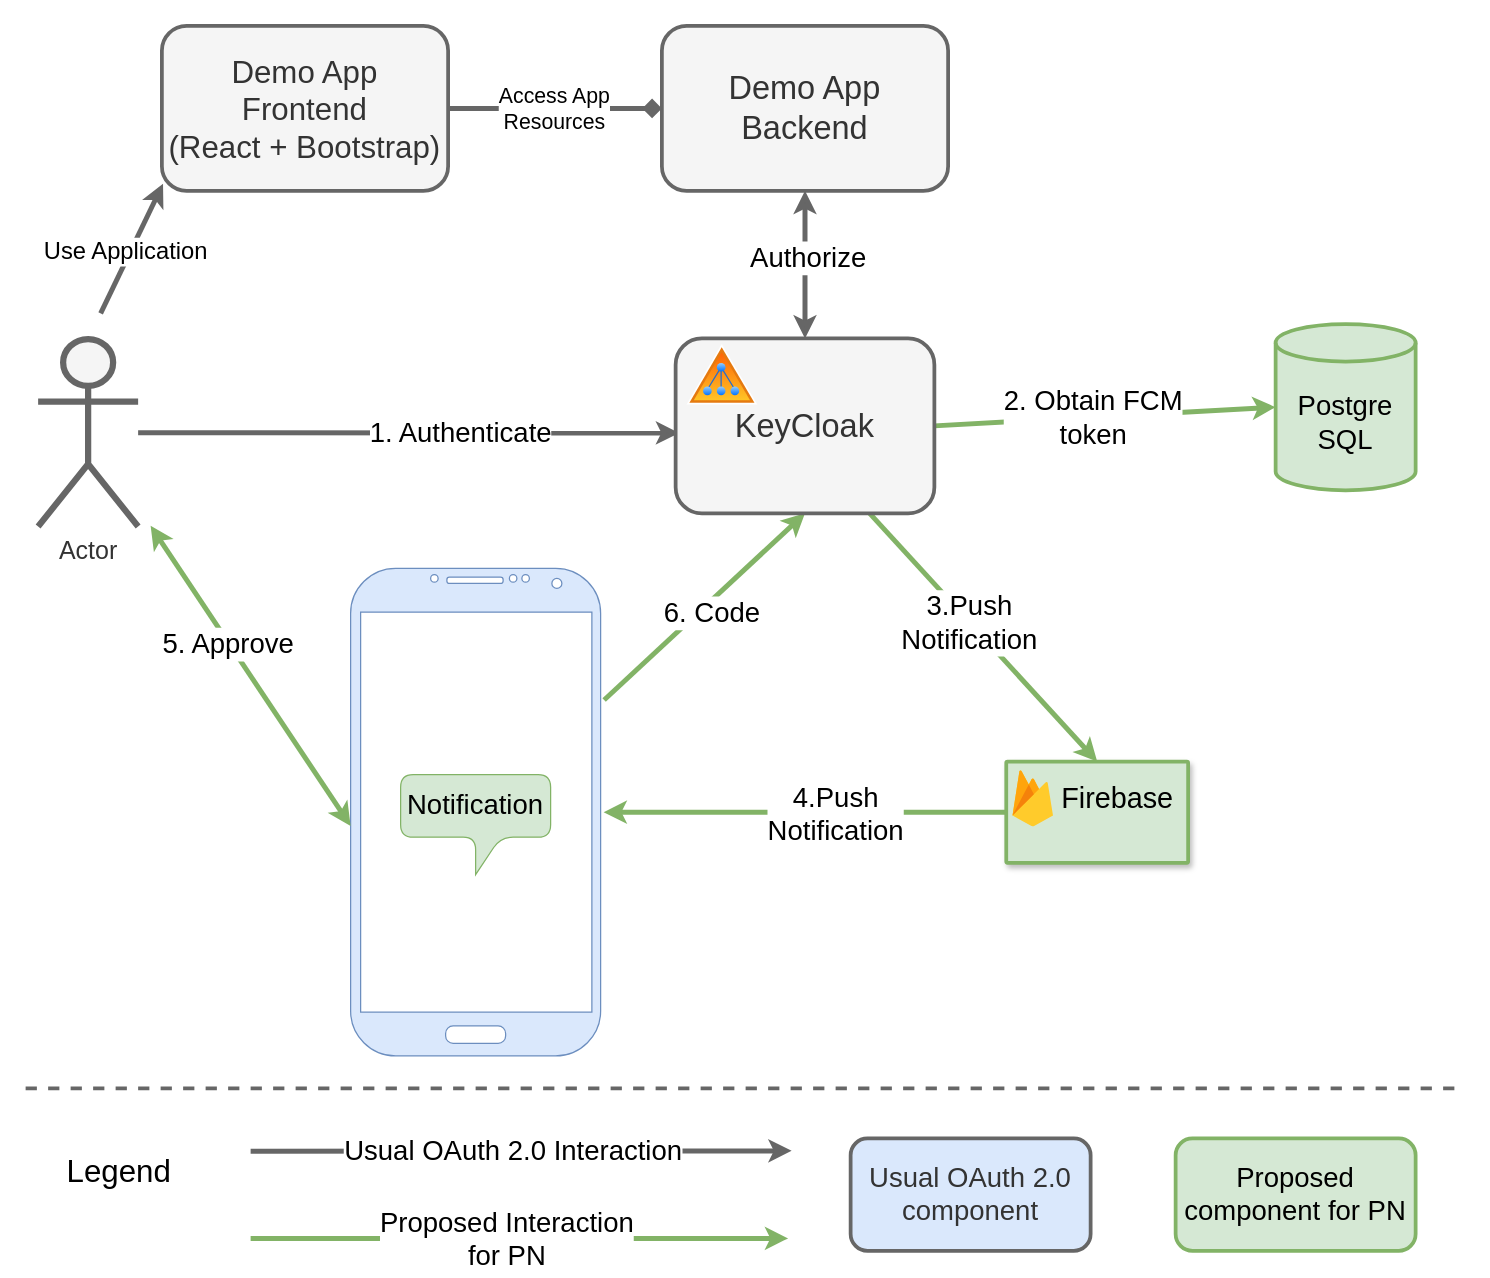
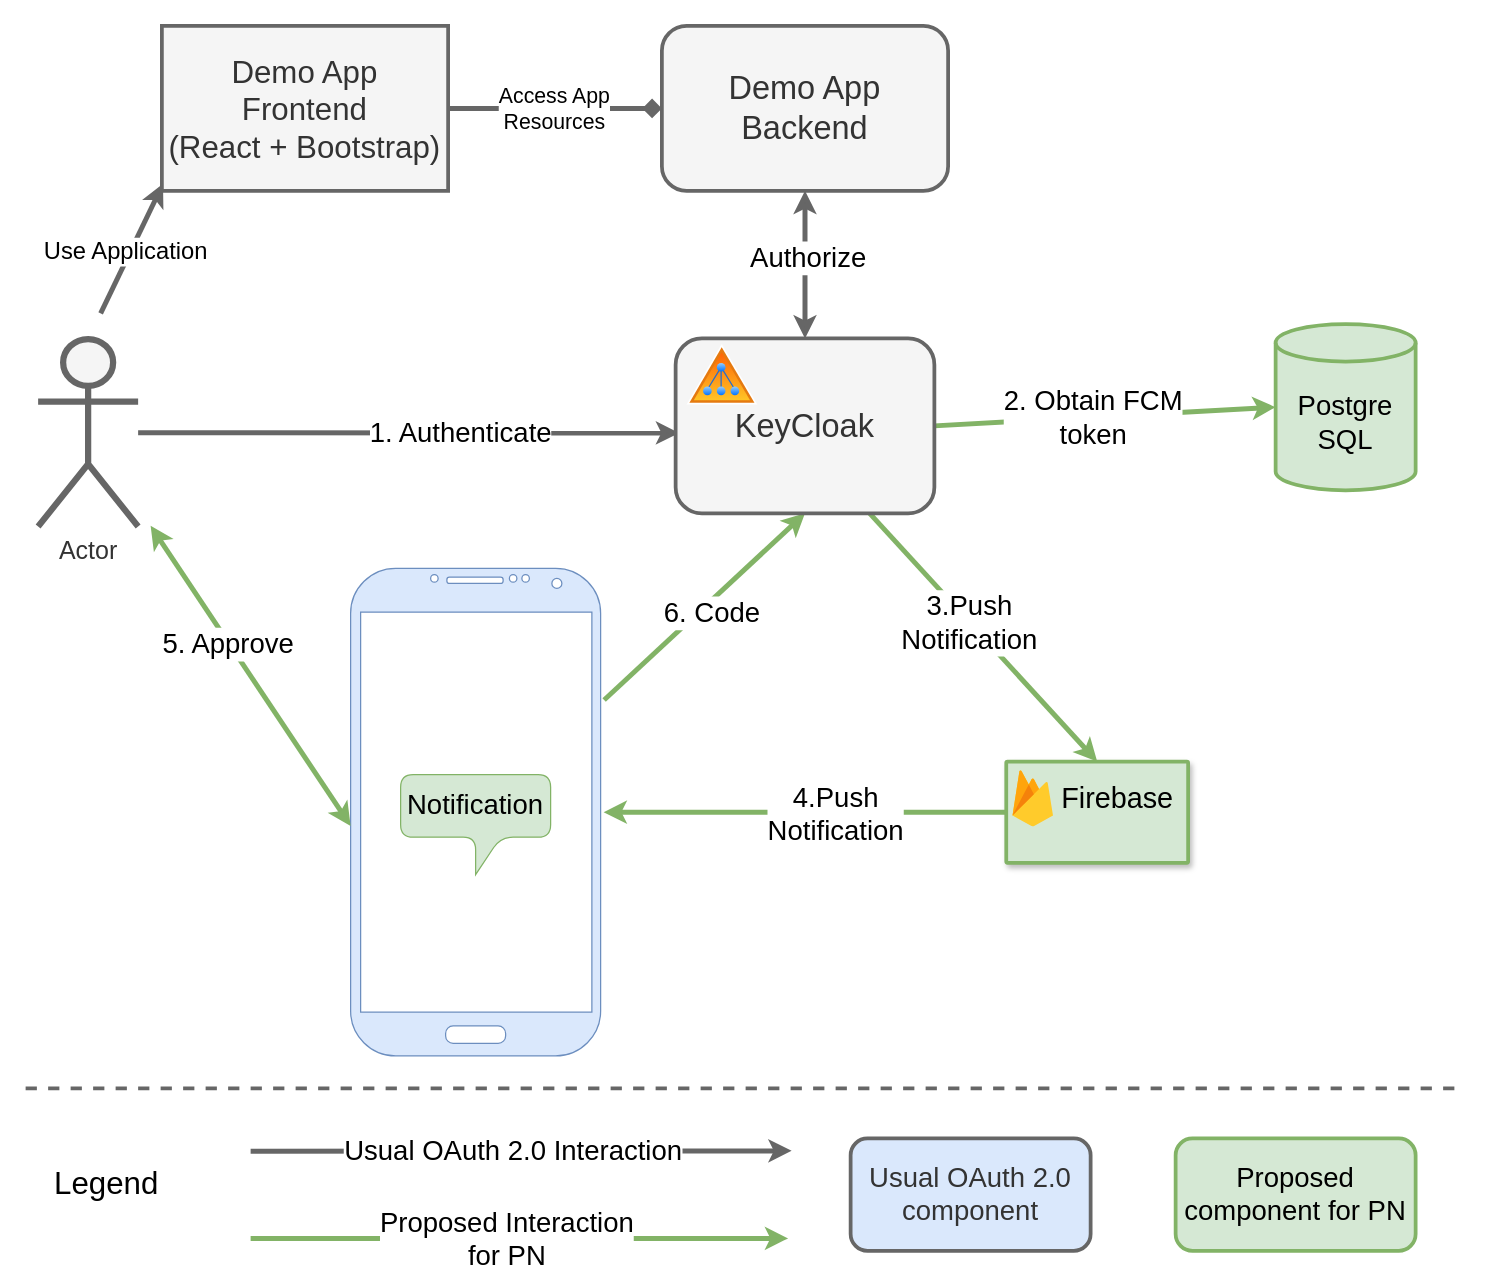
- <mxCell id="2" value="&lt;font style=&quot;font-size: 25px;&quot;&gt;Demo App&lt;br&gt;Frontend&lt;br&gt;(React + Bootstrap)&lt;/font&gt;" style="rounded=1;whiteSpace=wrap;html=1;fillColor=#f5f5f5;fontColor=#333333;strokeColor=#666666;strokeWidth=3;" parent="1" vertex="1"><mxGeometry x="129" y="20" width="229" height="132" as="geometry" /></mxCell>
+ <mxCell id="2" value="&lt;font style=&quot;font-size: 25px;&quot;&gt;Demo App&lt;br&gt;Frontend&lt;br&gt;(React + Bootstrap)&lt;/font&gt;" style="whiteSpace=wrap;html=1;fillColor=#f5f5f5;fontColor=#333333;strokeColor=#666666;strokeWidth=3;rounded=0;" parent="1" vertex="1"><mxGeometry x="129" y="20" width="229" height="132" as="geometry" /></mxCell>
- <mxCell id="32" value="&lt;font style=&quot;font-size: 25px;&quot;&gt;Legend&lt;/font&gt;" style="text;html=1;align=center;verticalAlign=middle;whiteSpace=wrap;rounded=0;" vertex="1" parent="1"><mxGeometry x="30" y="920" width="130" height="30" as="geometry" /></mxCell>
+ <mxCell id="32" value="&lt;font style=&quot;font-size: 25px;&quot;&gt;Legend&lt;/font&gt;" style="text;html=1;align=center;verticalAlign=middle;whiteSpace=wrap;rounded=0;" vertex="1" parent="1"><mxGeometry x="20" y="930" width="130" height="30" as="geometry" /></mxCell>
